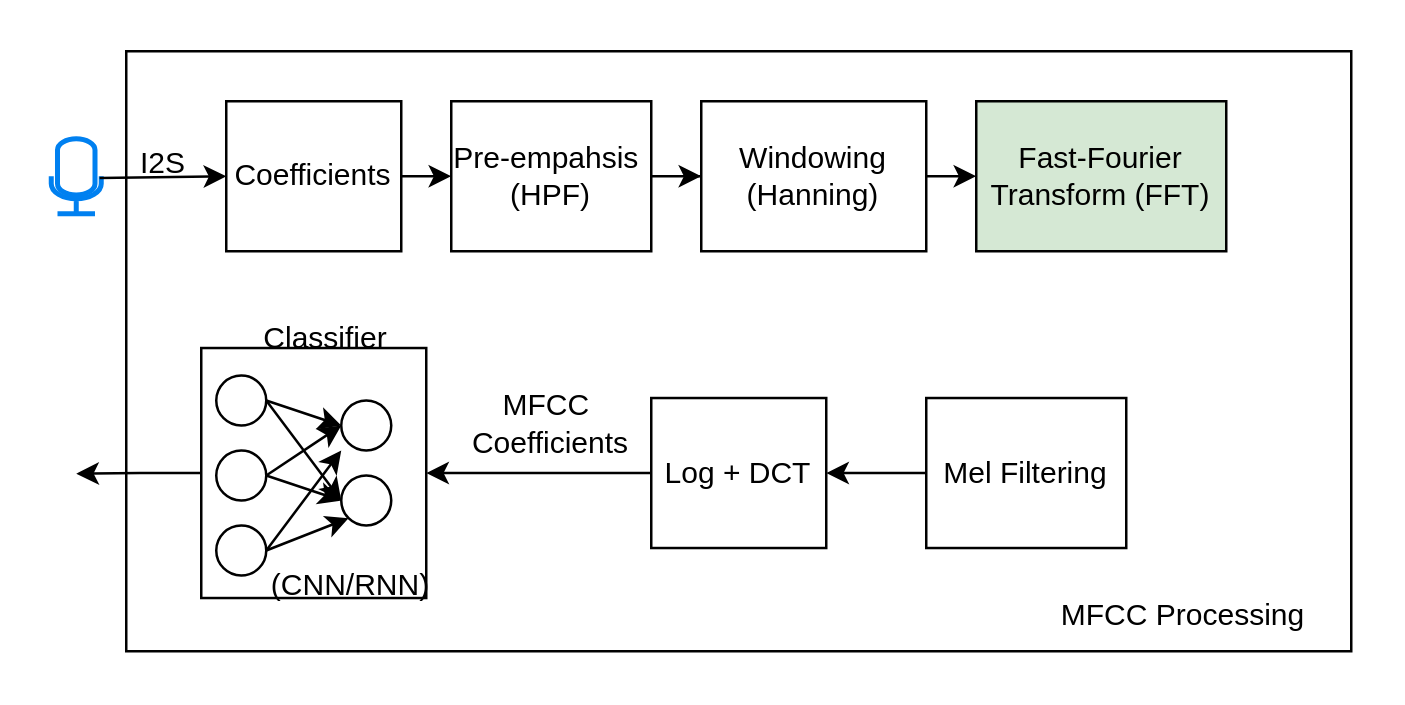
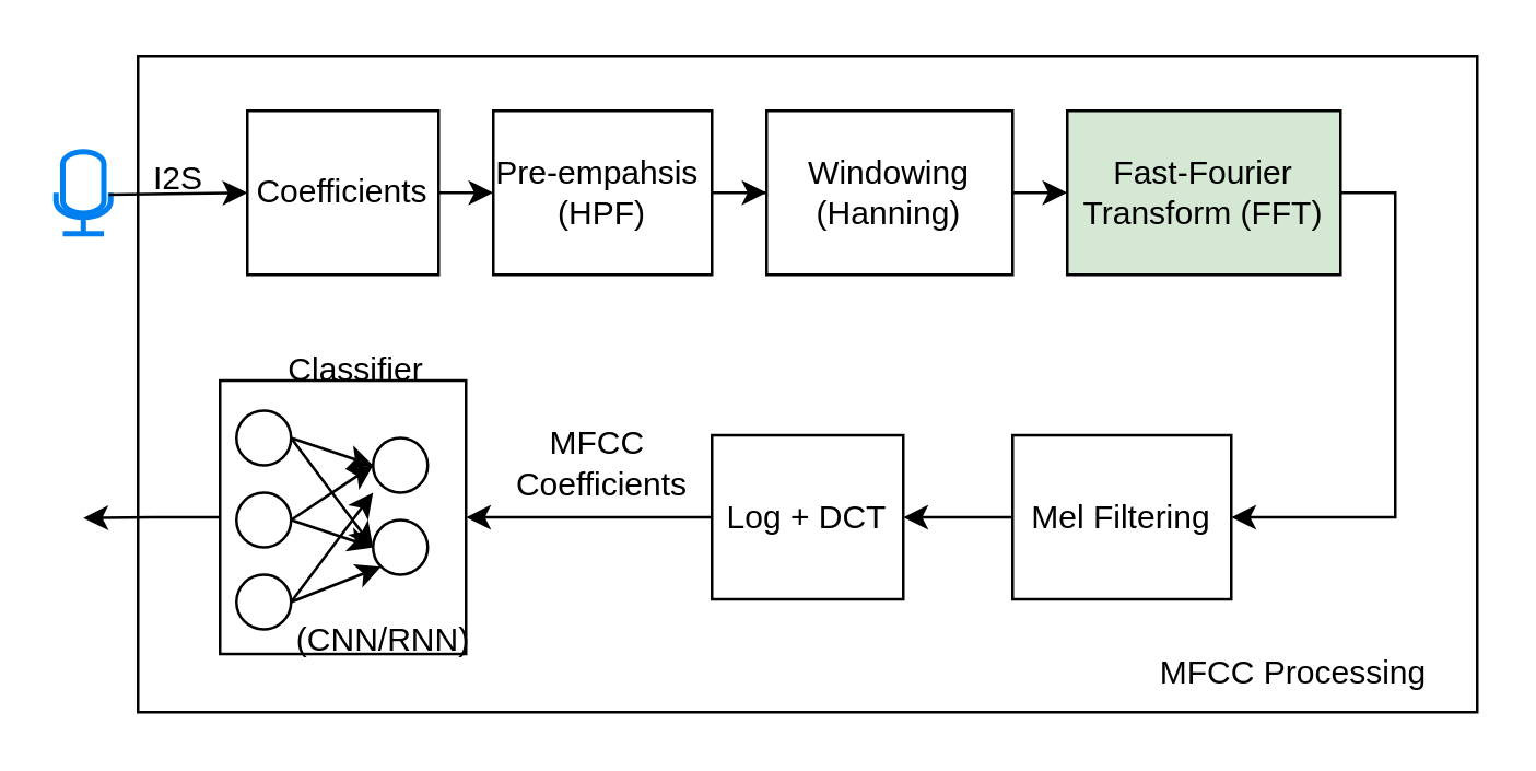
+ <mxCell id="6" style="edgeStyle=orthogonalEdgeStyle;rounded=0;orthogonalLoop=1;jettySize=auto;html=1;exitX=1;exitY=0.5;exitDx=0;exitDy=0;entryX=1;entryY=0.5;entryDx=0;entryDy=0;" edge="1" parent="1" source="7" target="9"><mxGeometry relative="1" as="geometry" /></mxCell>
